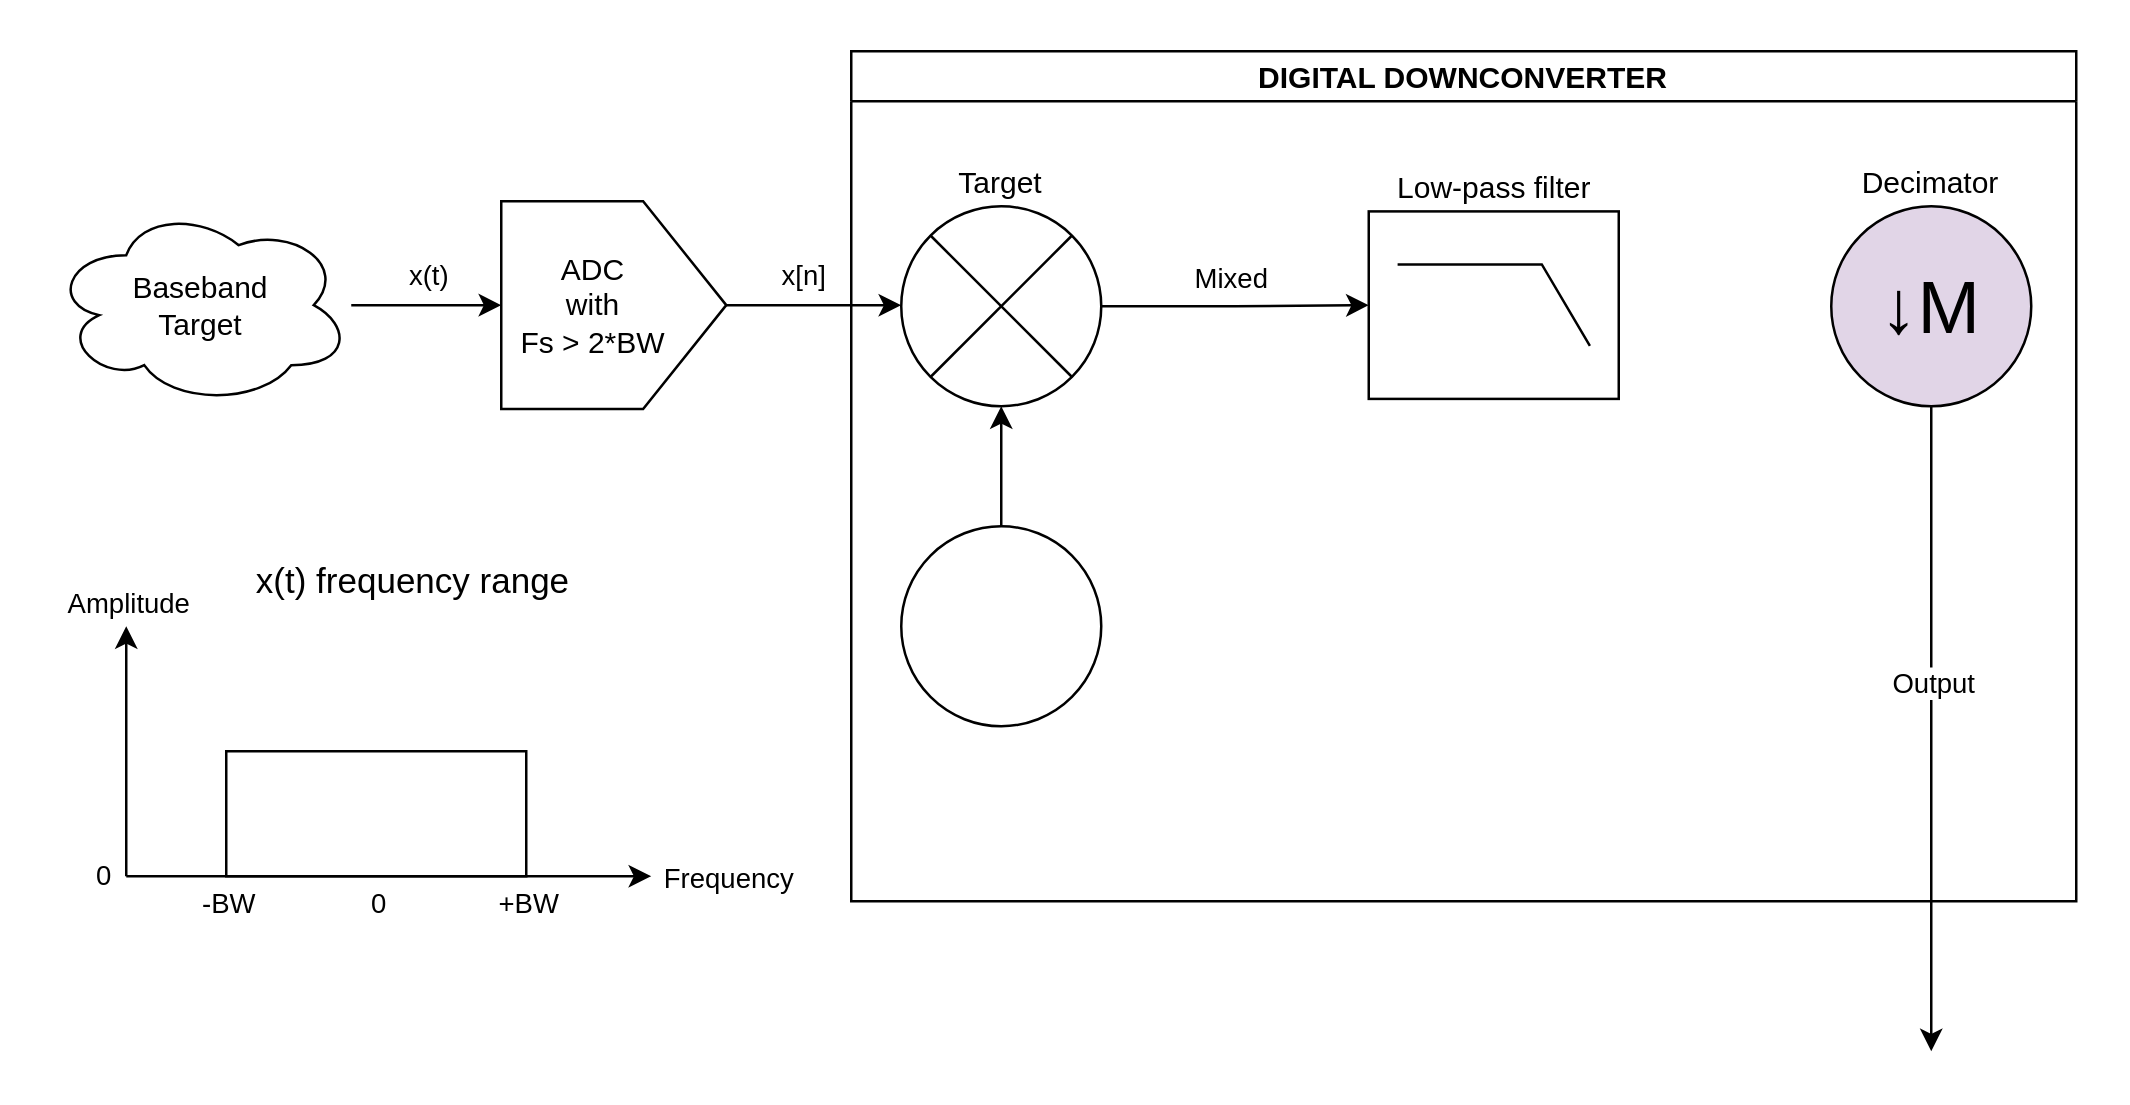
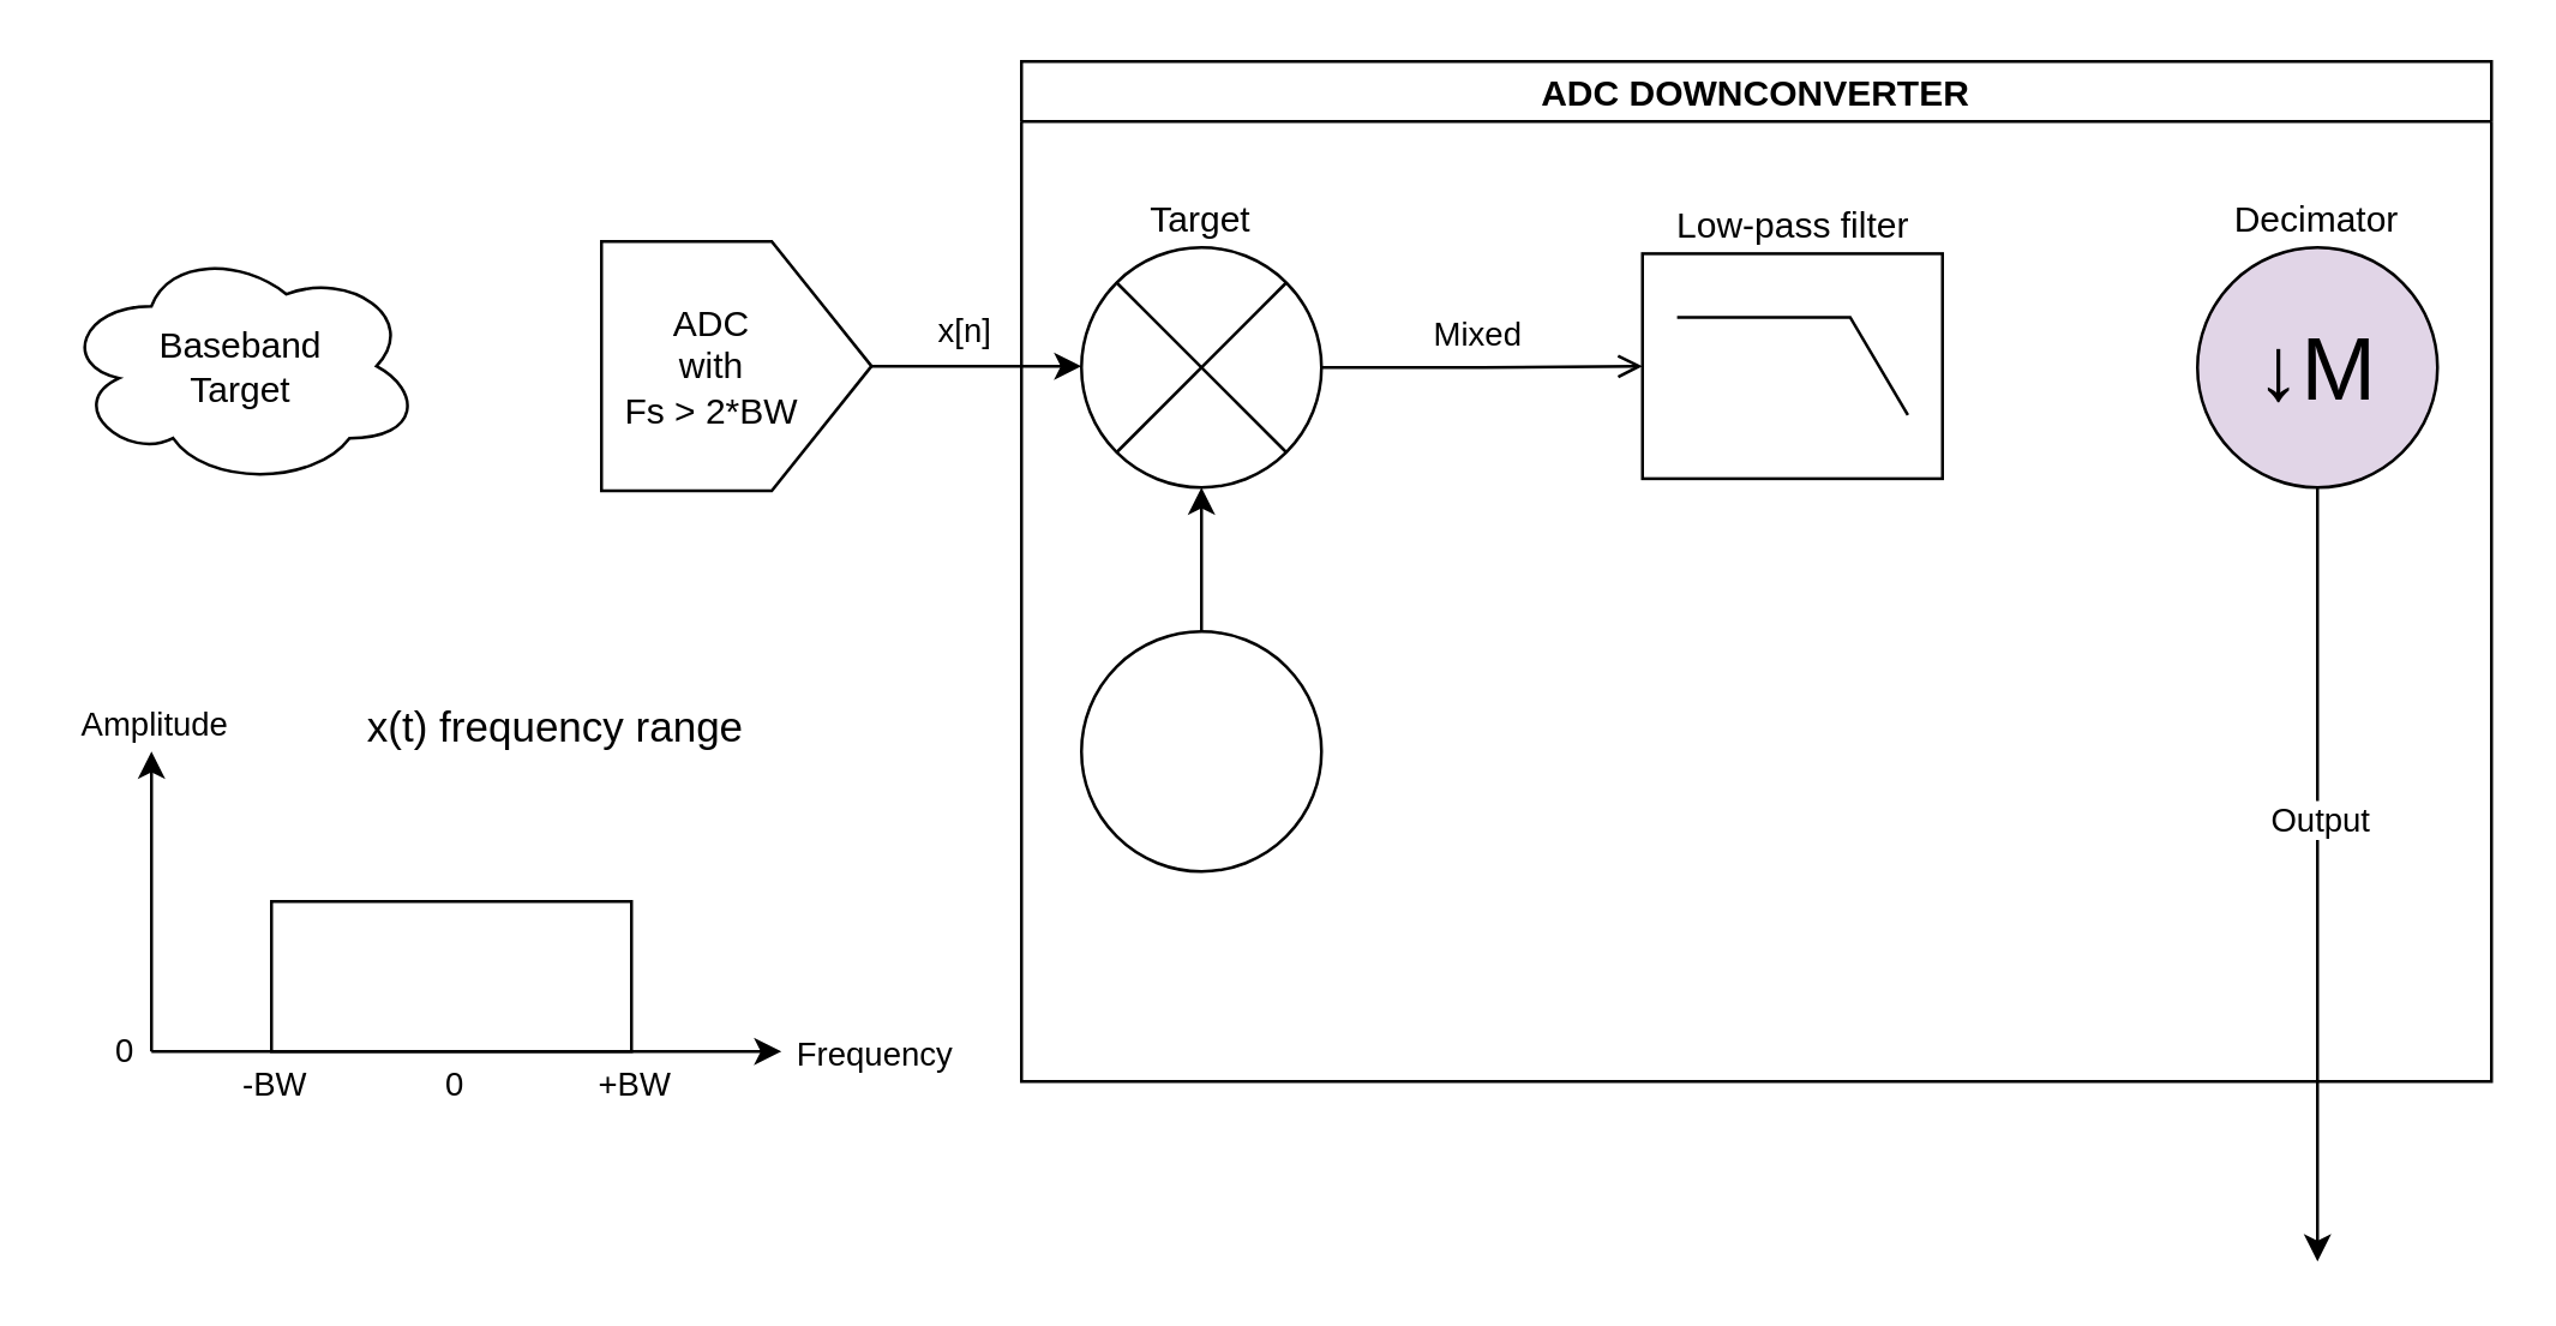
- <mxCell id="18" value="DIGITAL DOWNCONVERTER" style="swimlane;startSize=20;" parent="1" vertex="1"><mxGeometry x="340" y="20" width="490" height="340" as="geometry" /></mxCell>
+ <mxCell id="18" value="ADC DOWNCONVERTER" style="swimlane;startSize=20;" parent="1" vertex="1"><mxGeometry x="340" y="20" width="490" height="340" as="geometry" /></mxCell>
- <mxCell id="4" style="edgeStyle=orthogonalEdgeStyle;rounded=0;orthogonalLoop=1;jettySize=auto;html=1;entryX=0.5;entryY=0;entryDx=0;entryDy=0;" parent="1" source="6" target="9" edge="1"><mxGeometry relative="1" as="geometry" /></mxCell>
- <mxCell id="5" value="x(t)" style="edgeLabel;html=1;align=center;verticalAlign=middle;resizable=0;points=[];" parent="4" vertex="1" connectable="0"><mxGeometry x="-0.156" y="7" relative="1" as="geometry"><mxPoint x="5" y="-5" as="offset" /></mxGeometry></mxCell>
- <mxCell id="16" style="edgeStyle=orthogonalEdgeStyle;rounded=0;orthogonalLoop=1;jettySize=auto;html=1;entryX=0;entryY=0.5;entryDx=0;entryDy=0;entryPerimeter=0;" parent="1" source="10" target="11" edge="1"><mxGeometry relative="1" as="geometry" /></mxCell>
+ <mxCell id="16" style="edgeStyle=orthogonalEdgeStyle;rounded=0;orthogonalLoop=1;jettySize=auto;html=1;entryX=0;entryY=0.5;entryDx=0;entryDy=0;entryPerimeter=0;endArrow=open;" parent="1" source="10" target="11" edge="1"><mxGeometry relative="1" as="geometry" /></mxCell>
- <mxCell id="28" value="x(t) frequency range" style="text;html=1;whiteSpace=wrap;strokeColor=none;fillColor=none;align=center;verticalAlign=middle;rounded=0;fontSize=14;" vertex="1" parent="1"><mxGeometry x="80" y="216.91" width="170" height="30" as="geometry" /></mxCell>
+ <mxCell id="28" value="x(t) frequency range" style="text;html=1;whiteSpace=wrap;strokeColor=none;fillColor=none;align=center;verticalAlign=middle;rounded=0;fontSize=14;" vertex="1" parent="1"><mxGeometry x="100" y="226.91" width="170" height="30" as="geometry" /></mxCell>
